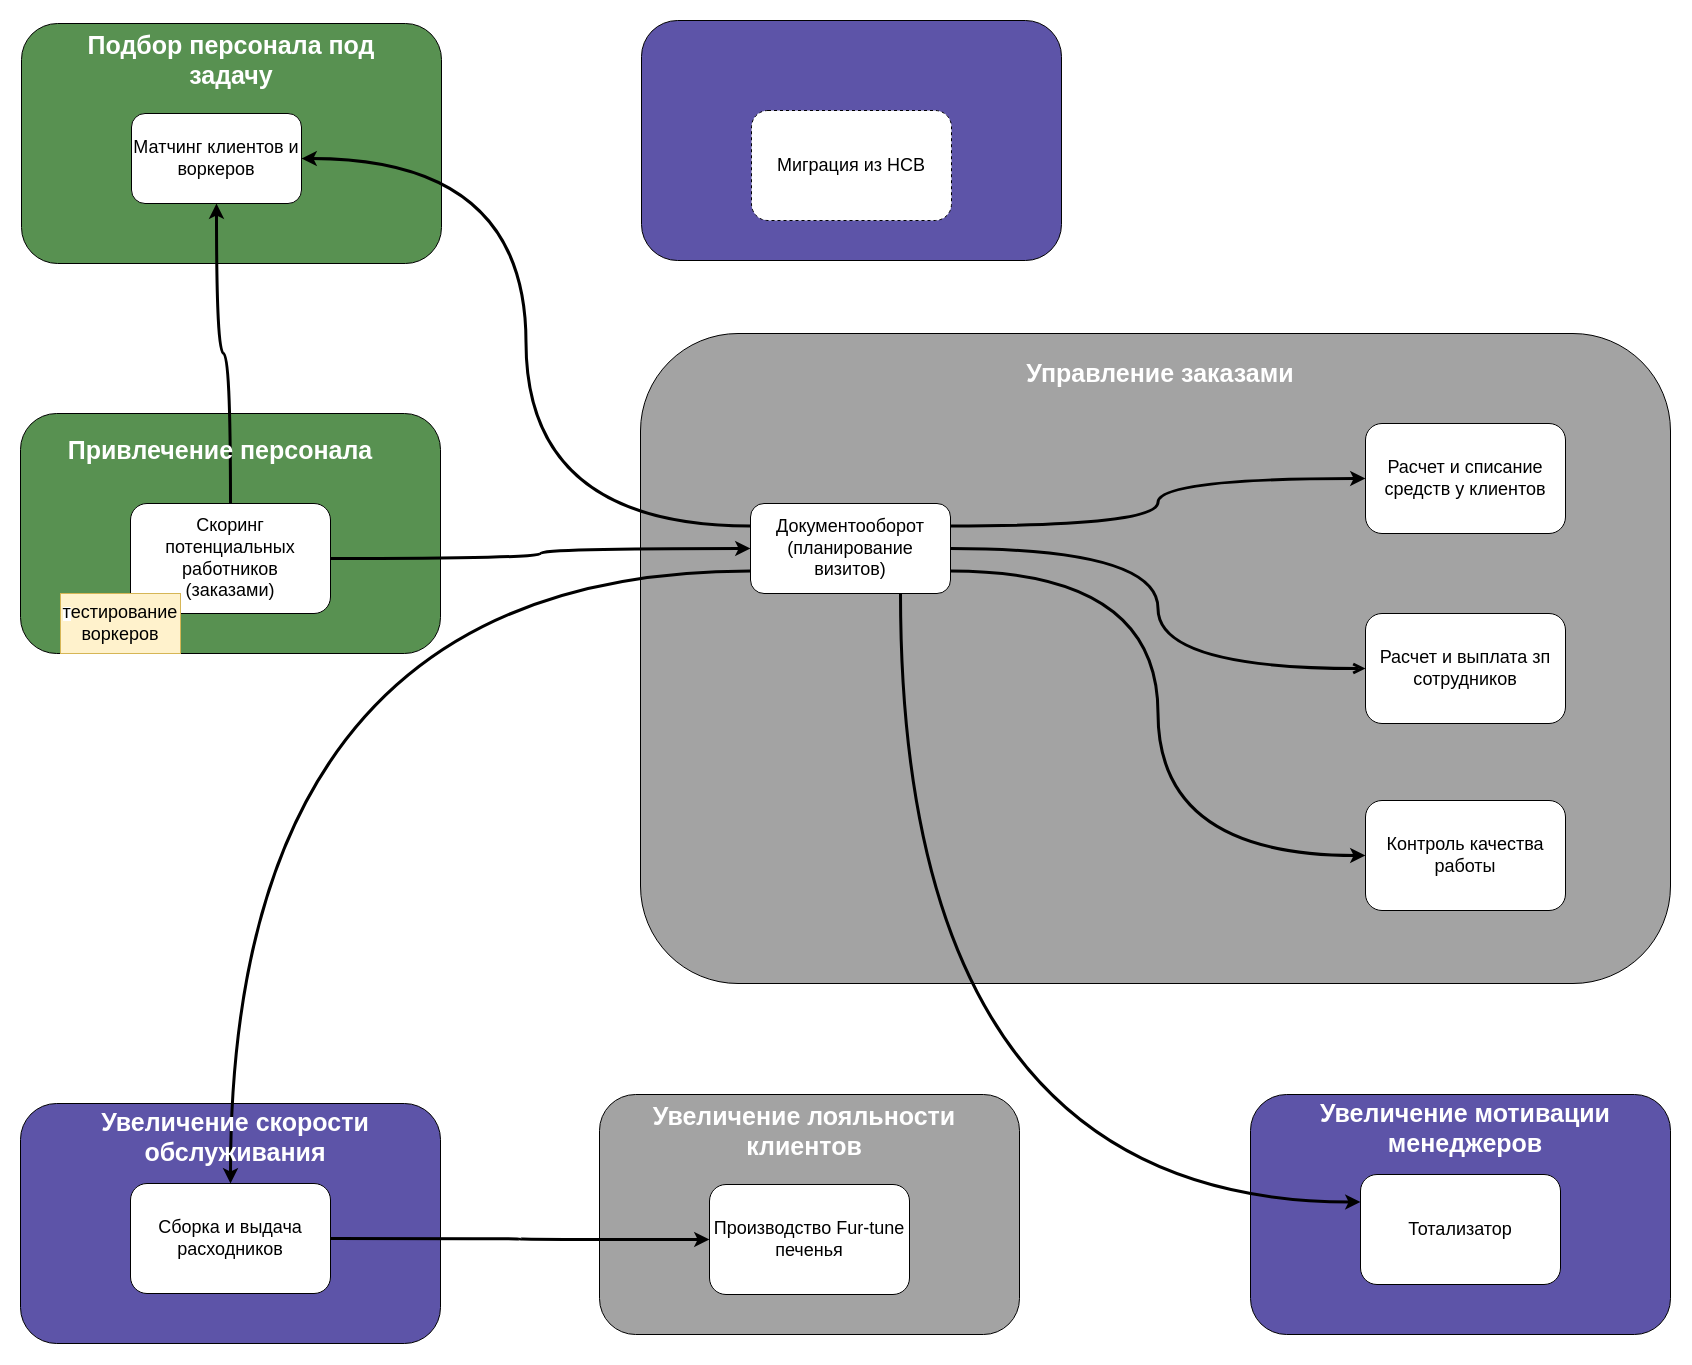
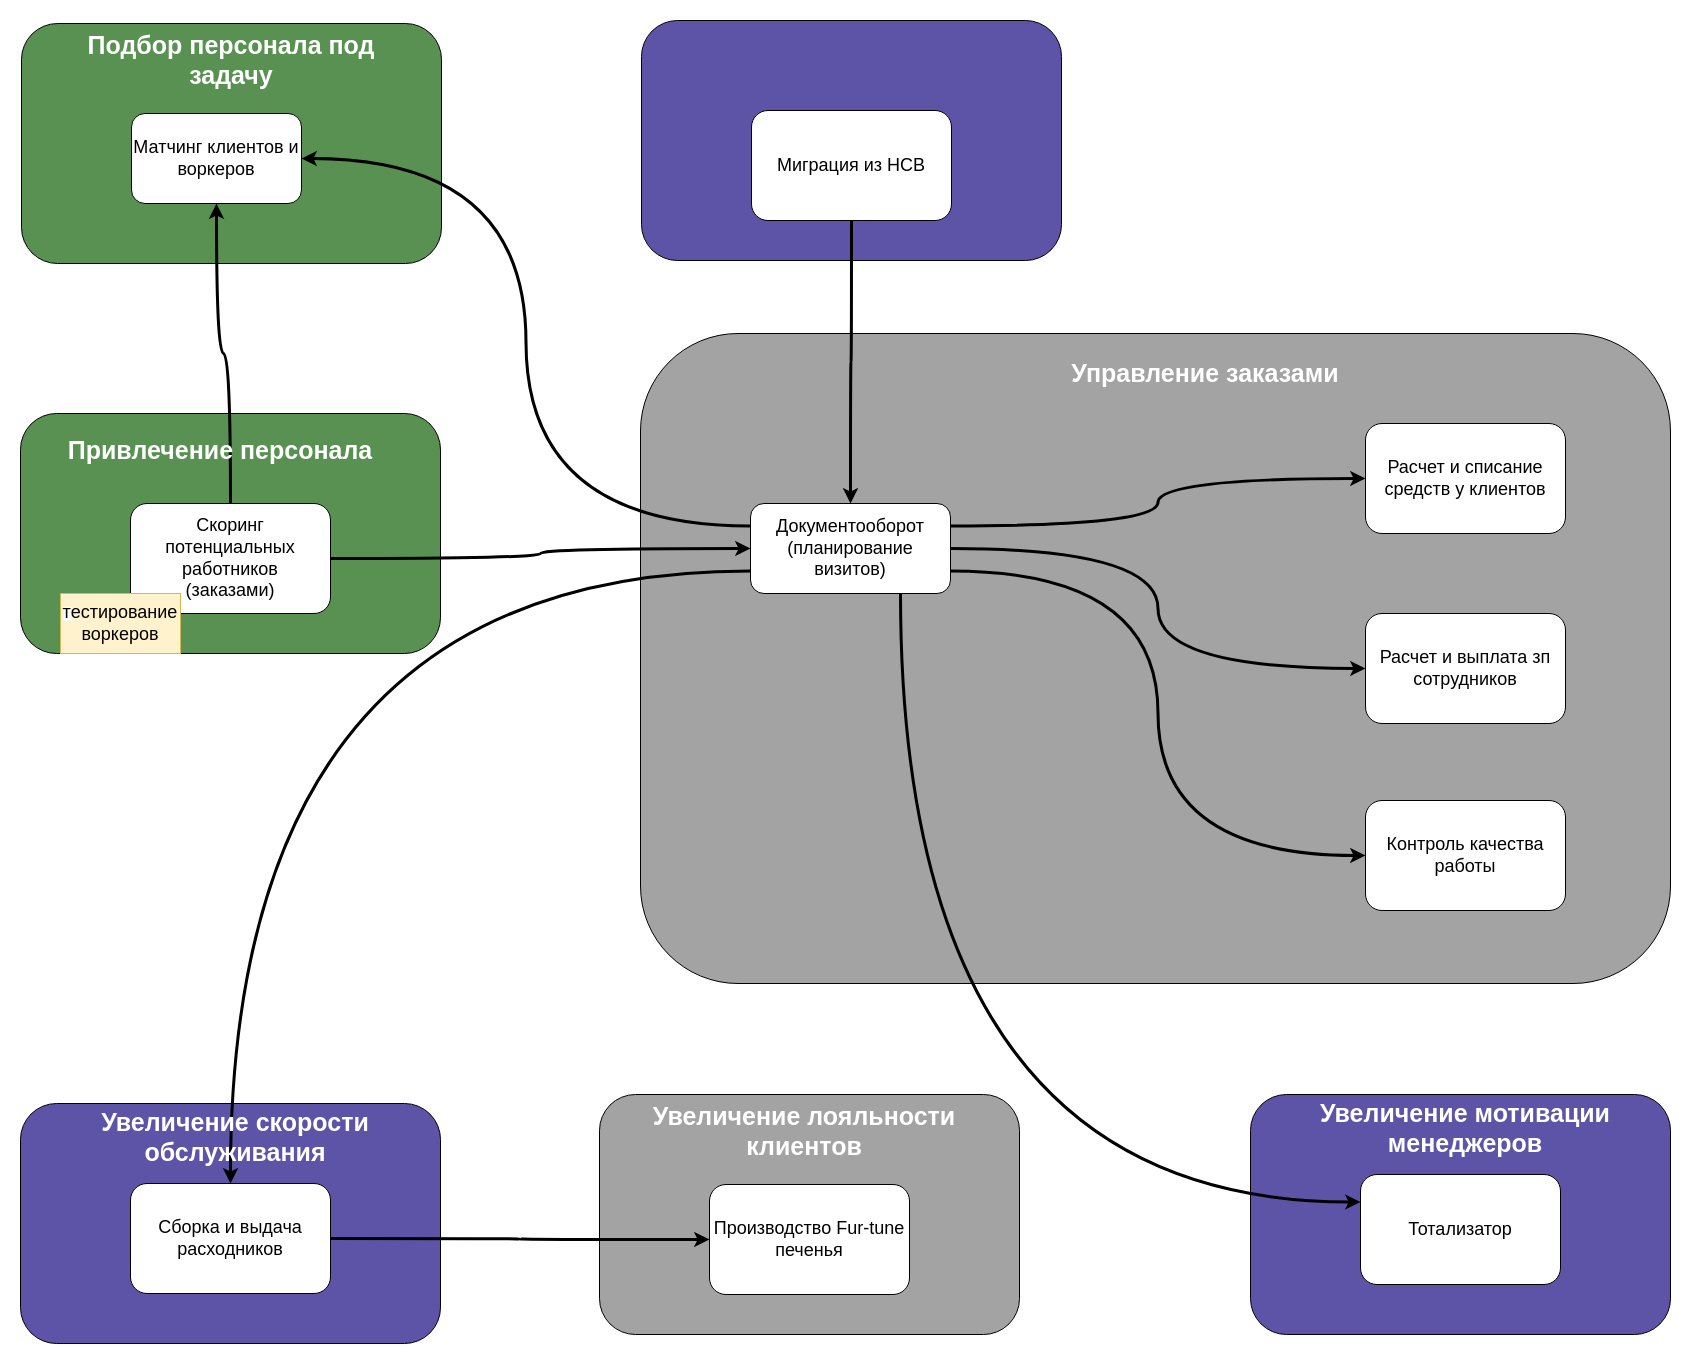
- <mxCell id="6" value="&lt;font style=&quot;font-size: 18px;&quot;&gt;Миграция из HCB&lt;/font&gt;" style="rounded=1;whiteSpace=wrap;html=1;dashed=1;" parent="1" vertex="1"><mxGeometry x="751" y="110" width="200" height="110" as="geometry" /></mxCell>
+ <mxCell id="6" value="&lt;font style=&quot;font-size: 18px;&quot;&gt;Миграция из HCB&lt;/font&gt;" style="rounded=1;whiteSpace=wrap;html=1;" parent="1" vertex="1"><mxGeometry x="751" y="110" width="200" height="110" as="geometry" /></mxCell>
+ <mxCell id="25" style="edgeStyle=orthogonalEdgeStyle;rounded=0;orthogonalLoop=1;jettySize=auto;html=1;exitX=0.5;exitY=1;exitDx=0;exitDy=0;entryX=0.5;entryY=0;entryDx=0;entryDy=0;strokeWidth=3;curved=1;" parent="1" source="6" target="12" edge="1"><mxGeometry relative="1" as="geometry" /></mxCell>
- <mxCell id="10" value="&lt;font color=&quot;#ffffff&quot;&gt;&lt;span style=&quot;font-size: 25px;&quot;&gt;&lt;b&gt;Управление заказами&lt;/b&gt;&lt;/span&gt;&lt;/font&gt;" style="text;html=1;align=center;verticalAlign=middle;whiteSpace=wrap;rounded=0;" parent="1" vertex="1"><mxGeometry x="720" y="357" width="880" height="30" as="geometry" /></mxCell>
+ <mxCell id="10" value="&lt;font color=&quot;#ffffff&quot;&gt;&lt;span style=&quot;font-size: 25px;&quot;&gt;&lt;b&gt;Управление заказами&lt;/b&gt;&lt;/span&gt;&lt;/font&gt;" style="text;html=1;align=center;verticalAlign=middle;whiteSpace=wrap;rounded=0;" parent="1" vertex="1"><mxGeometry x="765" y="357" width="880" height="30" as="geometry" /></mxCell>
- <mxCell id="31" style="edgeStyle=orthogonalEdgeStyle;rounded=0;orthogonalLoop=1;jettySize=auto;html=1;exitX=1;exitY=0.5;exitDx=0;exitDy=0;entryX=0;entryY=0.5;entryDx=0;entryDy=0;strokeWidth=3;curved=1;endArrow=open;" parent="1" source="12" target="14" edge="1"><mxGeometry relative="1" as="geometry" /></mxCell>
+ <mxCell id="31" style="edgeStyle=orthogonalEdgeStyle;rounded=0;orthogonalLoop=1;jettySize=auto;html=1;exitX=1;exitY=0.5;exitDx=0;exitDy=0;entryX=0;entryY=0.5;entryDx=0;entryDy=0;strokeWidth=3;curved=1;" parent="1" source="12" target="14" edge="1"><mxGeometry relative="1" as="geometry" /></mxCell>
